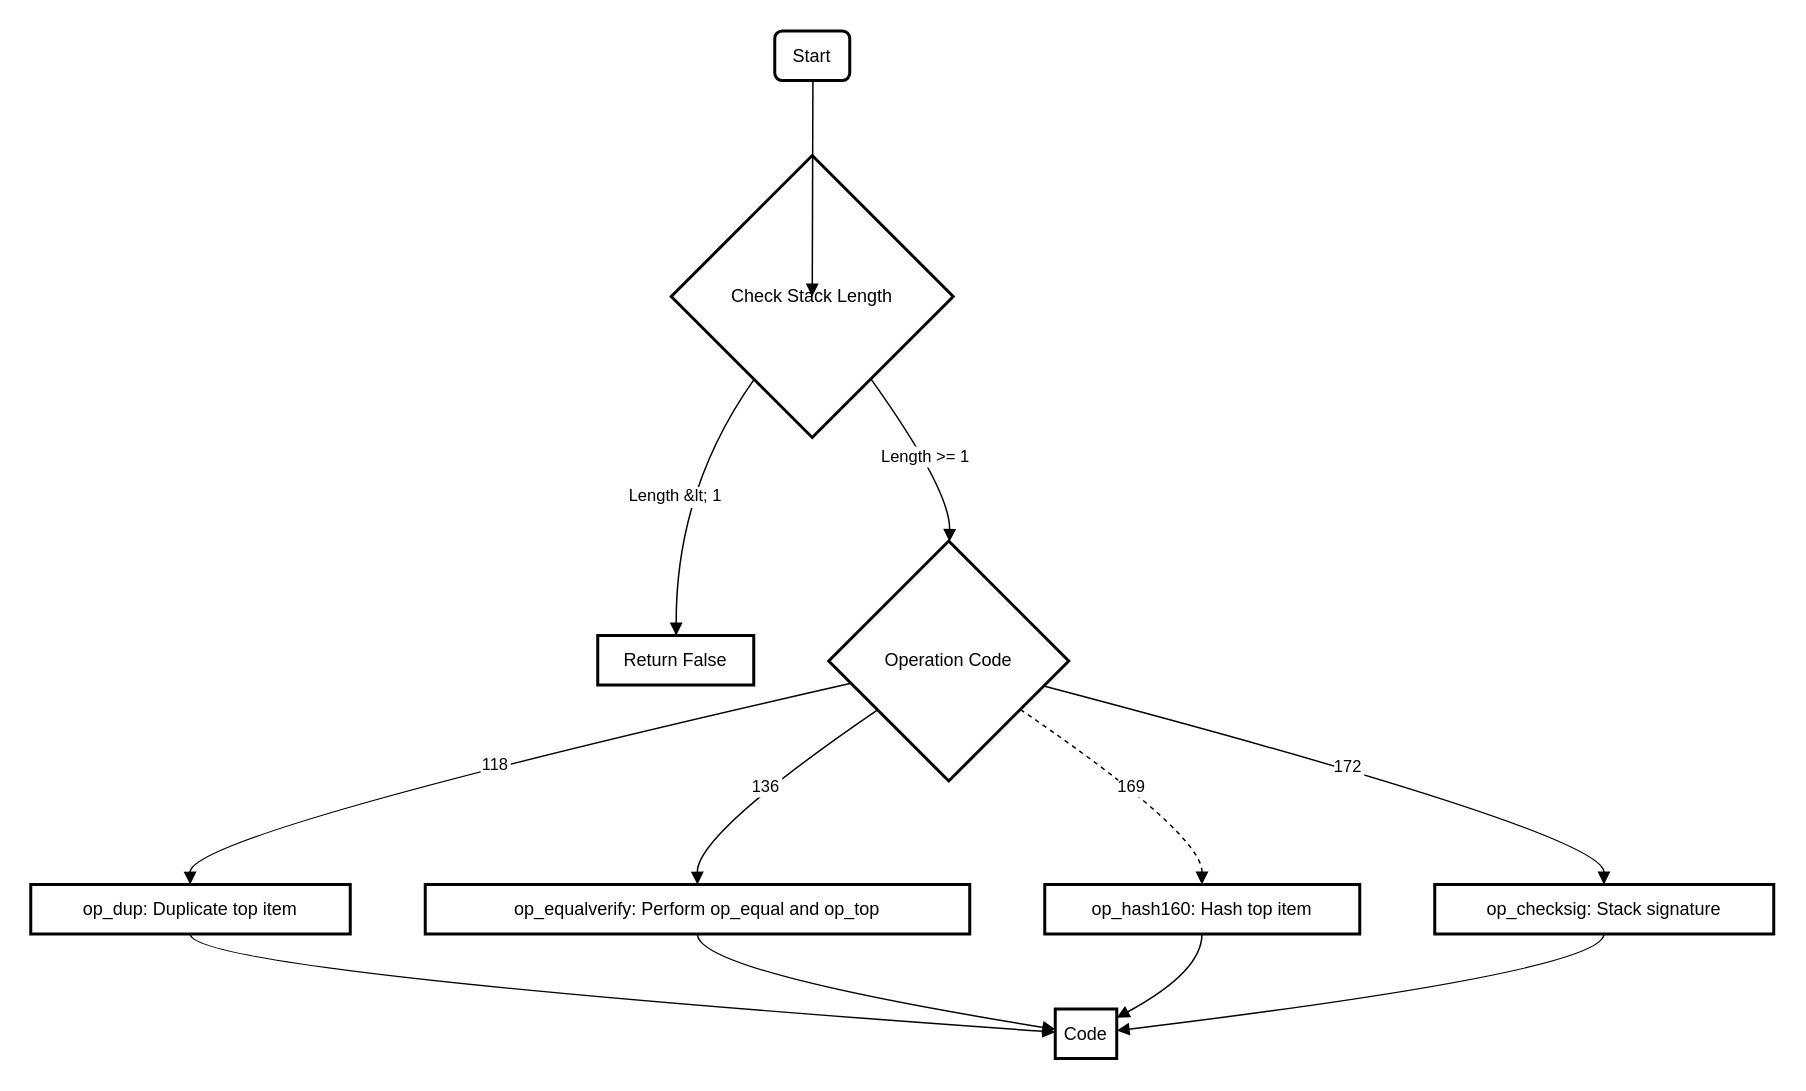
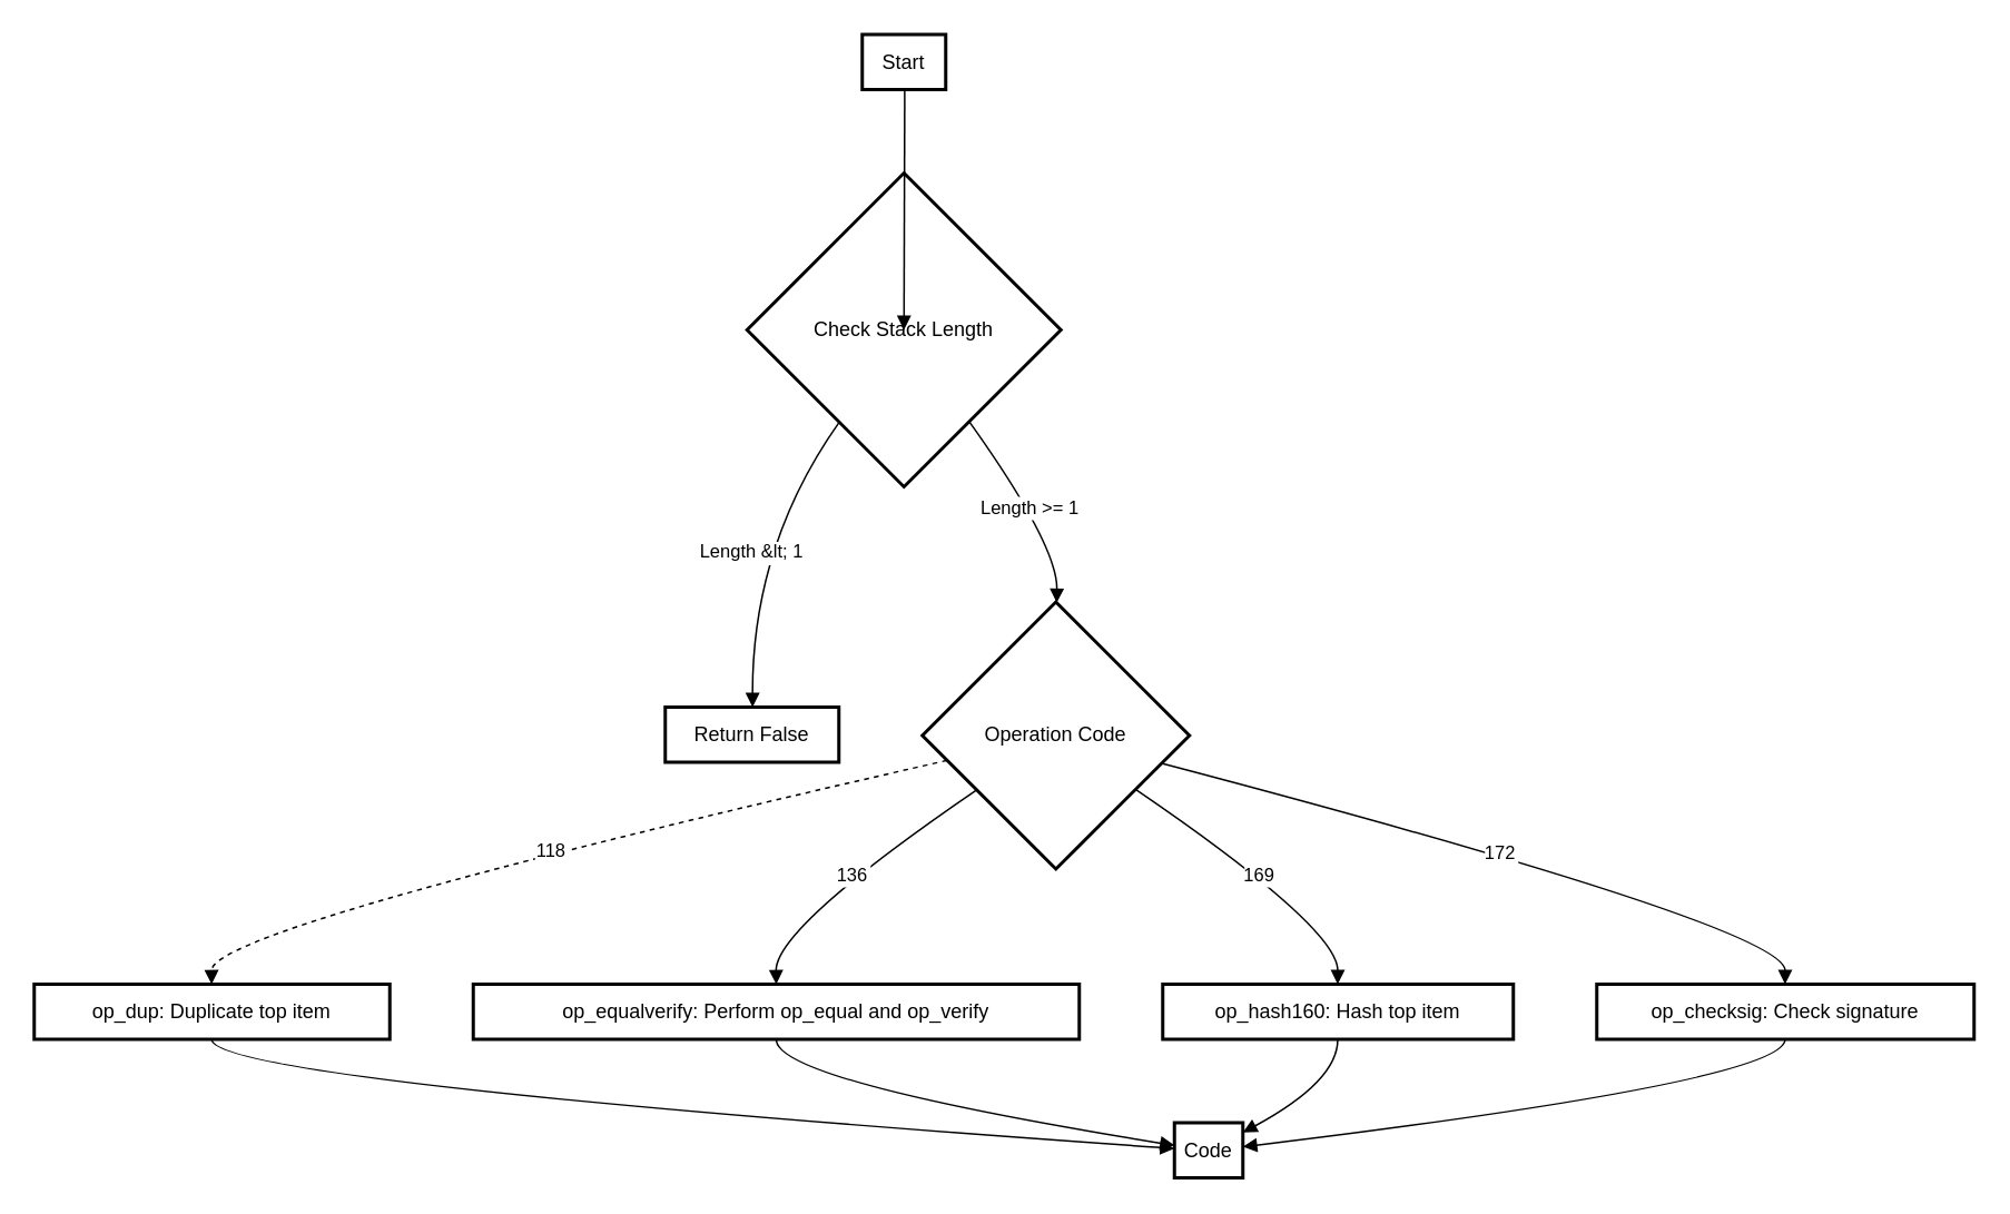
- <mxCell id="2" value="Start" style="whiteSpace=wrap;strokeWidth=2;rounded=1;" vertex="1" parent="1"><mxGeometry x="516" y="20" width="50" height="33" as="geometry" /></mxCell>
+ <mxCell id="2" value="Start" style="whiteSpace=wrap;strokeWidth=2;" vertex="1" parent="1"><mxGeometry x="516" y="20" width="50" height="33" as="geometry" /></mxCell>
- <mxCell id="14" value="118" style="curved=1;startArrow=none;endArrow=block;exitX=0.002;exitY=0.614;entryX=0.499;entryY=-0.007;rounded=0;" edge="1" parent="1" source="5" target="6"><mxGeometry relative="1" as="geometry"><Array as="points"><mxPoint x="126" y="555" /></Array></mxGeometry></mxCell>
+ <mxCell id="14" value="118" style="curved=1;startArrow=none;endArrow=block;exitX=0.002;exitY=0.614;entryX=0.499;entryY=-0.007;rounded=0;dashed=1;" edge="1" parent="1" source="5" target="6"><mxGeometry relative="1" as="geometry"><Array as="points"><mxPoint x="126" y="555" /></Array></mxGeometry></mxCell>
- <mxCell id="16" value="169" style="curved=1;startArrow=none;endArrow=block;exitX=1.005;exitY=0.842;entryX=0.499;entryY=-0.007;rounded=0;dashed=1;" edge="1" parent="1" source="5" target="8"><mxGeometry relative="1" as="geometry"><Array as="points"><mxPoint x="801" y="555" /></Array></mxGeometry></mxCell>
+ <mxCell id="16" value="169" style="curved=1;startArrow=none;endArrow=block;exitX=1.005;exitY=0.842;entryX=0.499;entryY=-0.007;rounded=0;" edge="1" parent="1" source="5" target="8"><mxGeometry relative="1" as="geometry"><Array as="points"><mxPoint x="801" y="555" /></Array></mxGeometry></mxCell>
- <mxCell id="7" value="op_equalverify: Perform op_equal and op_top" style="whiteSpace=wrap;strokeWidth=2;" vertex="1" parent="1"><mxGeometry x="283" y="589" width="363" height="33" as="geometry" /></mxCell>
+ <mxCell id="7" value="op_equalverify: Perform op_equal and op_verify" style="whiteSpace=wrap;strokeWidth=2;" vertex="1" parent="1"><mxGeometry x="283" y="589" width="363" height="33" as="geometry" /></mxCell>
- <mxCell id="9" value="op_checksig: Stack signature" style="whiteSpace=wrap;strokeWidth=2;" vertex="1" parent="1"><mxGeometry x="956" y="589" width="226" height="33" as="geometry" /></mxCell>
+ <mxCell id="9" value="op_checksig: Check signature" style="whiteSpace=wrap;strokeWidth=2;" vertex="1" parent="1"><mxGeometry x="956" y="589" width="226" height="33" as="geometry" /></mxCell>
